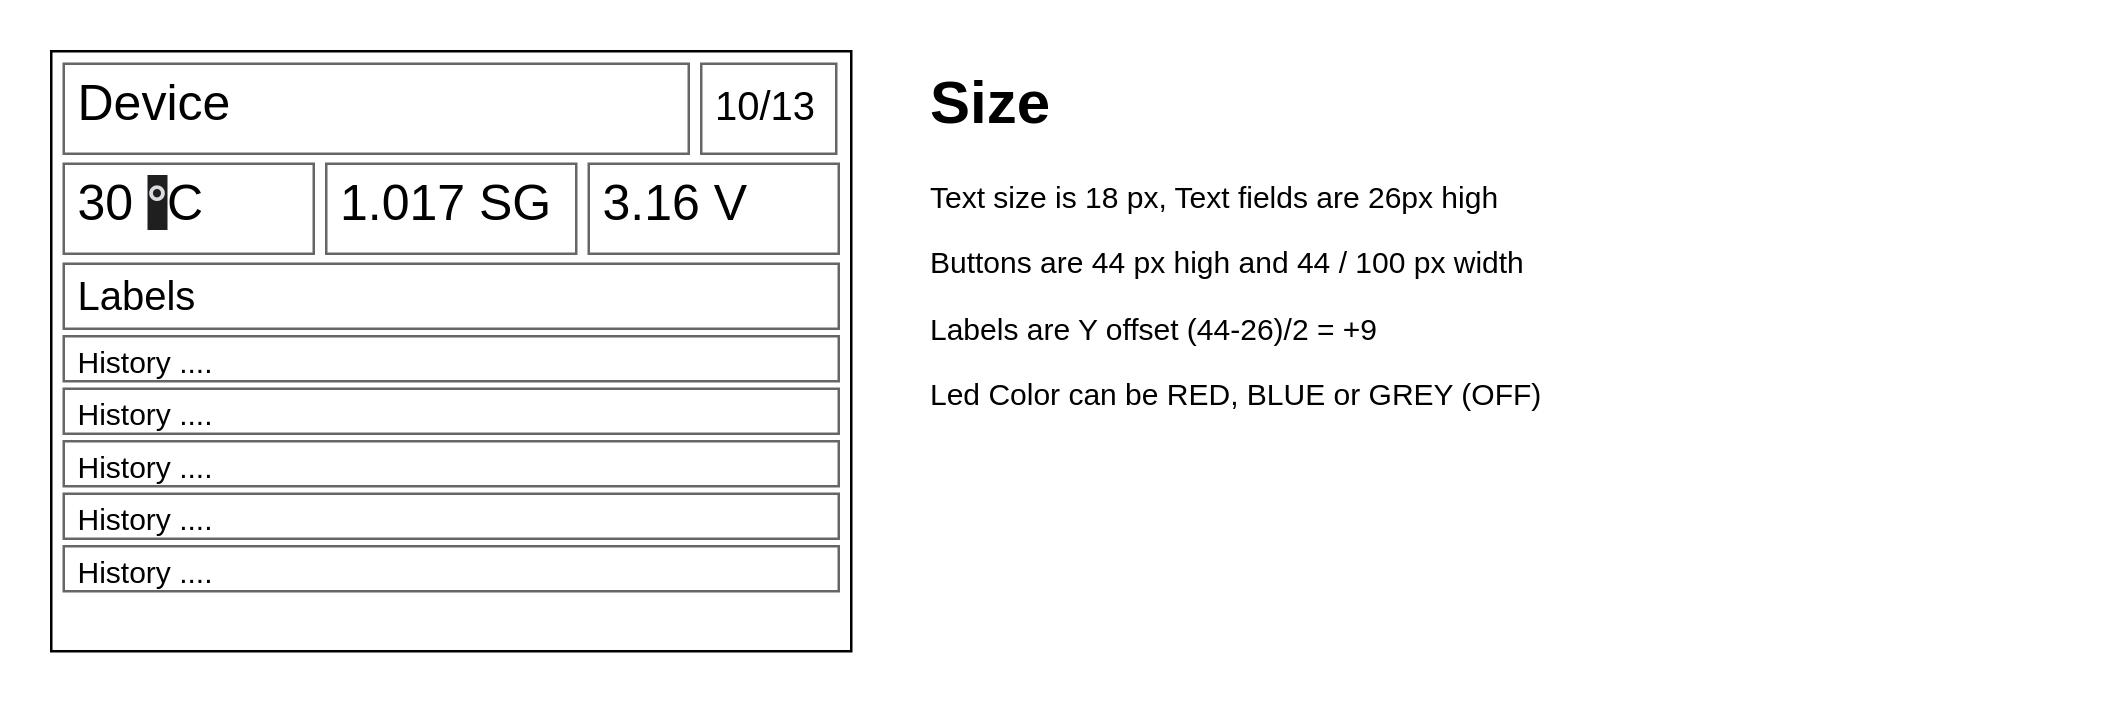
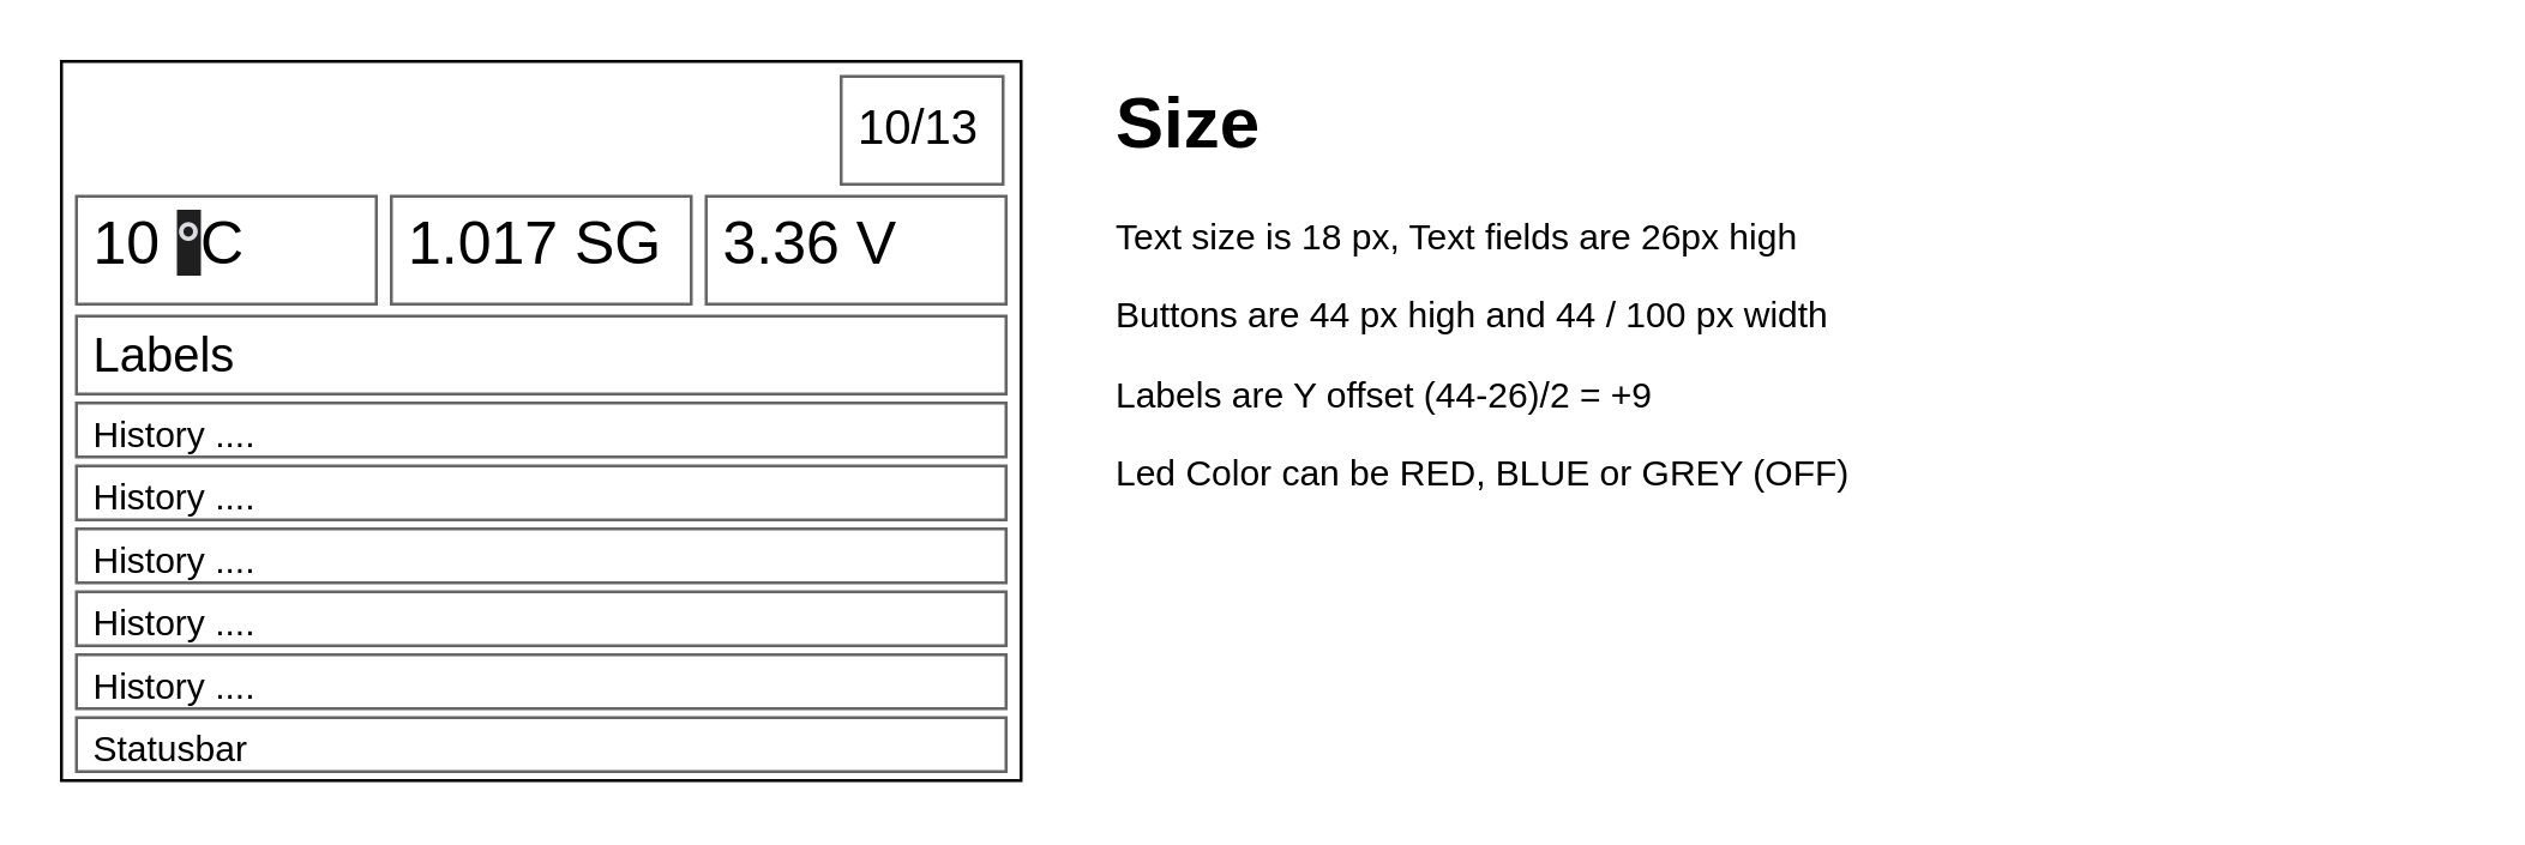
- <mxCell id="5" value="Device" style="strokeWidth=1;shadow=0;dashed=0;align=center;html=1;shape=mxgraph.mockup.text.textBox;align=left;spacingLeft=4;spacingTop=-3;whiteSpace=wrap;strokeColor=#666666;mainText=;fontSize=20;verticalAlign=top;" parent="1" vertex="1"><mxGeometry x="25" y="25" width="250" height="36" as="geometry" /></mxCell>
- <mxCell id="7" value="3.16 V" style="strokeWidth=1;shadow=0;dashed=0;align=center;shape=mxgraph.mockup.text.textBox;align=left;spacingLeft=4;spacingTop=-3;strokeColor=#666666;mainText=;fontSize=20;verticalAlign=top;fillColor=default;" vertex="1" parent="1"><mxGeometry x="235" y="65" width="100" height="36" as="geometry" /></mxCell>
+ <mxCell id="7" value="3.36 V" style="strokeWidth=1;shadow=0;dashed=0;align=center;shape=mxgraph.mockup.text.textBox;align=left;spacingLeft=4;spacingTop=-3;strokeColor=#666666;mainText=;fontSize=20;verticalAlign=top;fillColor=default;" vertex="1" parent="1"><mxGeometry x="235" y="65" width="100" height="36" as="geometry" /></mxCell>
- <mxCell id="3" value="30&amp;nbsp;&lt;span style=&quot;font-weight: bold; color: rgb(218, 220, 224); font-family: Arial, sans-serif; background-color: rgb(31, 31, 31);&quot;&gt;°&lt;/span&gt;C" style="strokeWidth=1;shadow=0;dashed=0;align=center;html=1;shape=mxgraph.mockup.text.textBox;align=left;spacingLeft=4;spacingTop=-3;whiteSpace=wrap;strokeColor=#666666;mainText=;fontSize=20;verticalAlign=top;fillColor=default;" parent="1" vertex="1"><mxGeometry x="25" y="65" width="100" height="36" as="geometry" /></mxCell>
+ <mxCell id="3" value="10&amp;nbsp;&lt;span style=&quot;font-weight: bold; color: rgb(218, 220, 224); font-family: Arial, sans-serif; background-color: rgb(31, 31, 31);&quot;&gt;°&lt;/span&gt;C" style="strokeWidth=1;shadow=0;dashed=0;align=center;html=1;shape=mxgraph.mockup.text.textBox;align=left;spacingLeft=4;spacingTop=-3;whiteSpace=wrap;strokeColor=#666666;mainText=;fontSize=20;verticalAlign=top;fillColor=default;" parent="1" vertex="1"><mxGeometry x="25" y="65" width="100" height="36" as="geometry" /></mxCell>
+ <mxCell id="13" value="Statusbar" style="strokeWidth=1;shadow=0;dashed=0;align=center;html=1;shape=mxgraph.mockup.text.textBox;align=left;spacingLeft=4;spacingTop=-3;whiteSpace=wrap;strokeColor=#666666;mainText=;fontSize=12;verticalAlign=top;" vertex="1" parent="1"><mxGeometry x="25" y="239" width="310" height="18" as="geometry" /></mxCell>
